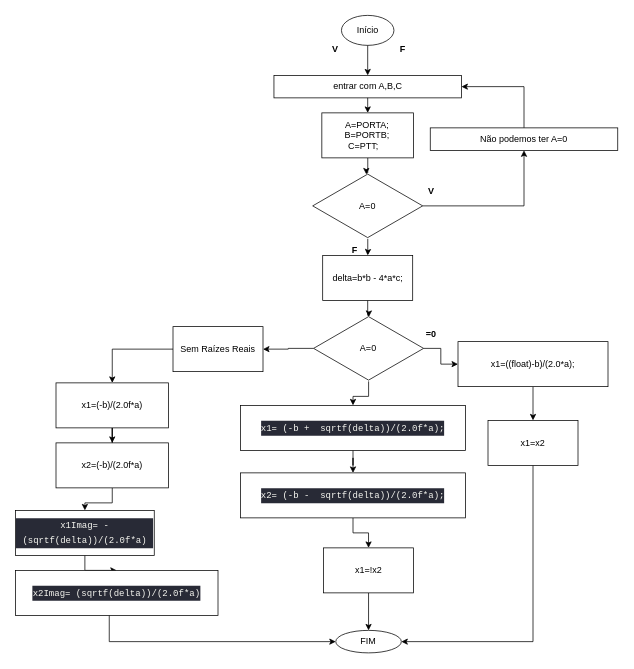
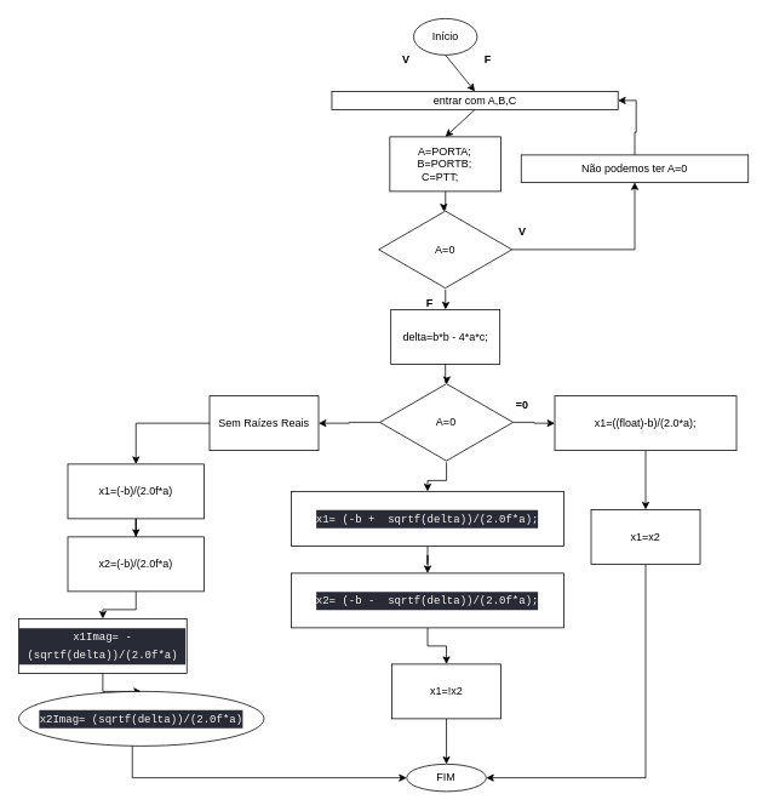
- <mxCell id="3" value="entrar com A,B,C" style="rounded=0;whiteSpace=wrap;html=1;" parent="1" vertex="1"><mxGeometry x="364.6" y="100" width="250" height="30" as="geometry" /></mxCell>
+ <mxCell id="3" value="entrar com A,B,C" style="rounded=0;whiteSpace=wrap;html=1;" parent="1" vertex="1"><mxGeometry x="364.6" y="100" width="315" height="20" as="geometry" /></mxCell>
- <mxCell id="26" value="x1=((float)-b)/(2.0*a);" style="whiteSpace=wrap;html=1;" parent="1" vertex="1"><mxGeometry x="610" y="455" width="200" height="60" as="geometry" /></mxCell>
+ <mxCell id="26" value="x1=((float)-b)/(2.0*a);" style="whiteSpace=wrap;html=1;" parent="1" vertex="1"><mxGeometry x="610" y="435" width="200" height="60" as="geometry" /></mxCell>
- <mxCell id="44" value="&lt;div style=&quot;background-color: rgb(40, 42, 54); line-height: 19px;&quot;&gt;&lt;font face=&quot;Consolas, Courier New, monospace&quot; color=&quot;#f8f8f2&quot;&gt;x2Imag= (sqrtf(delta))/(2.0f*a)&lt;/font&gt;&lt;br&gt;&lt;/div&gt;" style="whiteSpace=wrap;html=1;" parent="1" vertex="1"><mxGeometry x="20" y="760" width="270" height="60" as="geometry" /></mxCell>
+ <mxCell id="44" value="&lt;div style=&quot;background-color: rgb(40, 42, 54); line-height: 19px;&quot;&gt;&lt;font face=&quot;Consolas, Courier New, monospace&quot; color=&quot;#f8f8f2&quot;&gt;x2Imag= (sqrtf(delta))/(2.0f*a)&lt;/font&gt;&lt;br&gt;&lt;/div&gt;" style="ellipse;whiteSpace=wrap;html=1;" parent="1" vertex="1"><mxGeometry x="20" y="760" width="270" height="60" as="geometry" /></mxCell>
